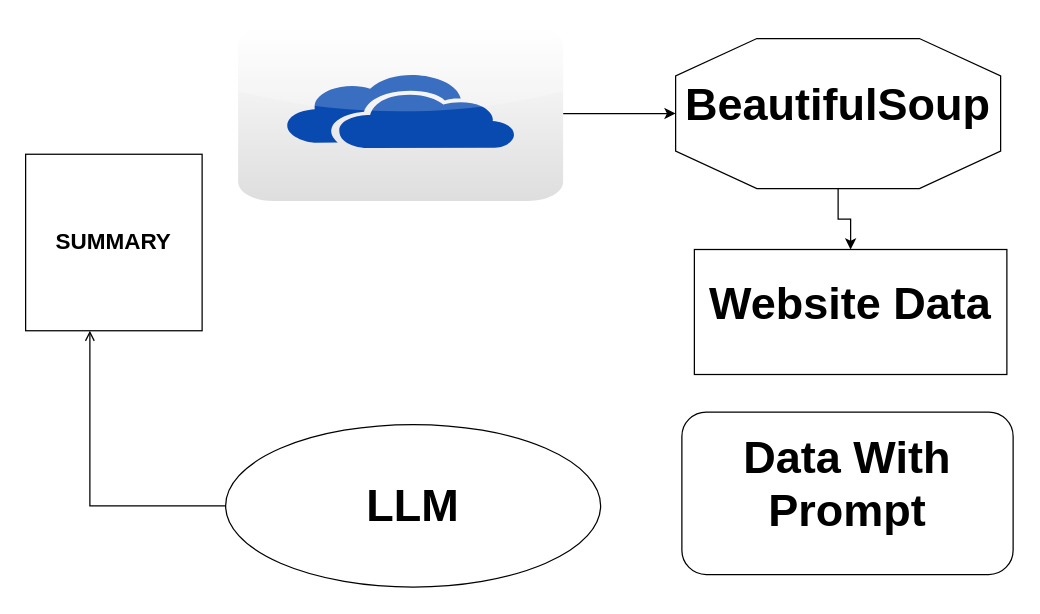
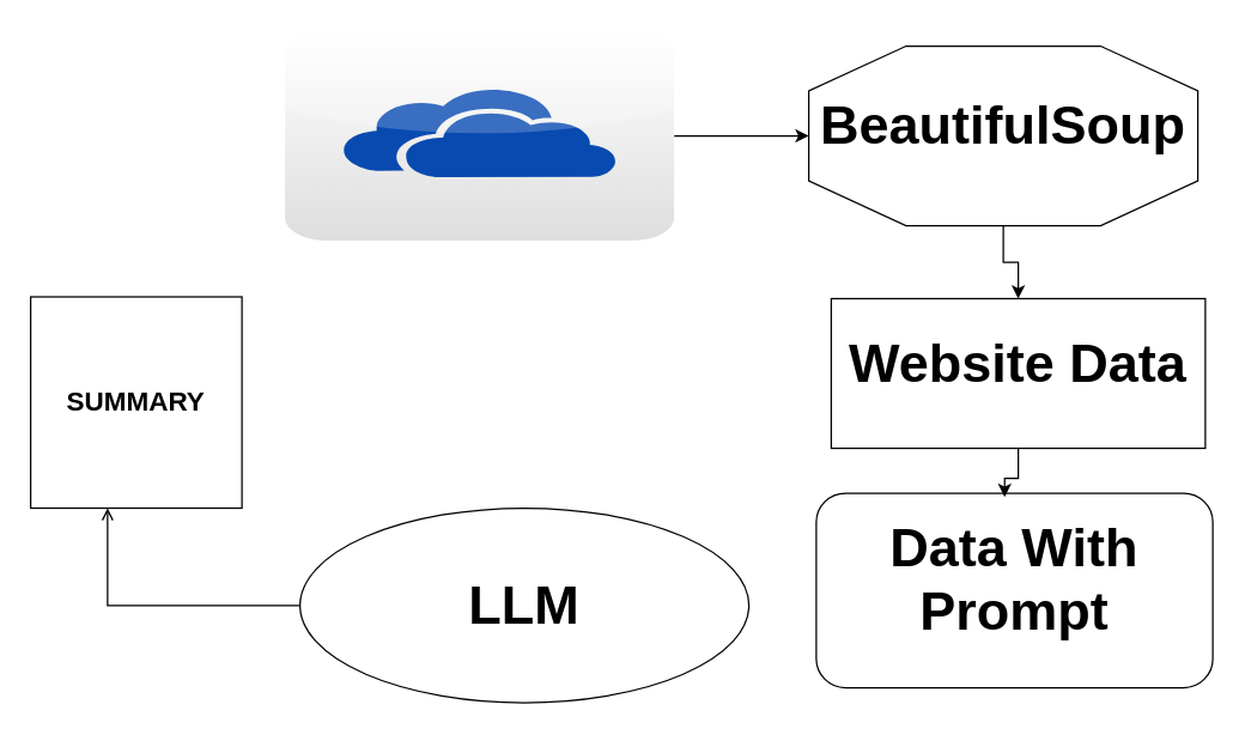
- <mxCell id="11" value="&lt;b&gt;&lt;font style=&quot;font-size: 18px;&quot;&gt;SUMMARY&lt;/font&gt;&lt;/b&gt;" style="whiteSpace=wrap;html=1;aspect=fixed;" vertex="1" parent="1"><mxGeometry x="20" y="122.8" width="141.2" height="141.2" as="geometry" /></mxCell>
+ <mxCell id="11" value="&lt;b&gt;&lt;font style=&quot;font-size: 18px;&quot;&gt;SUMMARY&lt;/font&gt;&lt;/b&gt;" style="whiteSpace=wrap;html=1;aspect=fixed;" vertex="1" parent="1"><mxGeometry x="20" y="197.8" width="141.2" height="141.2" as="geometry" /></mxCell>
+ <mxCell id="10" style="edgeStyle=orthogonalEdgeStyle;rounded=0;orthogonalLoop=1;jettySize=auto;html=1;entryX=0.475;entryY=0.02;entryDx=0;entryDy=0;entryPerimeter=0;" edge="1" parent="1" source="7" target="9"><mxGeometry relative="1" as="geometry" /></mxCell>
- <mxCell id="8" value="&lt;font style=&quot;font-size: 36px;&quot;&gt;&lt;b&gt;LLM&lt;/b&gt;&lt;/font&gt;" style="ellipse;whiteSpace=wrap;html=1;" vertex="1" parent="1"><mxGeometry x="180" y="339" width="300" height="130" as="geometry" /></mxCell>
+ <mxCell id="8" value="&lt;font style=&quot;font-size: 36px;&quot;&gt;&lt;b&gt;LLM&lt;/b&gt;&lt;/font&gt;" style="ellipse;whiteSpace=wrap;html=1;" vertex="1" parent="1"><mxGeometry x="200" y="339" width="300" height="130" as="geometry" /></mxCell>
